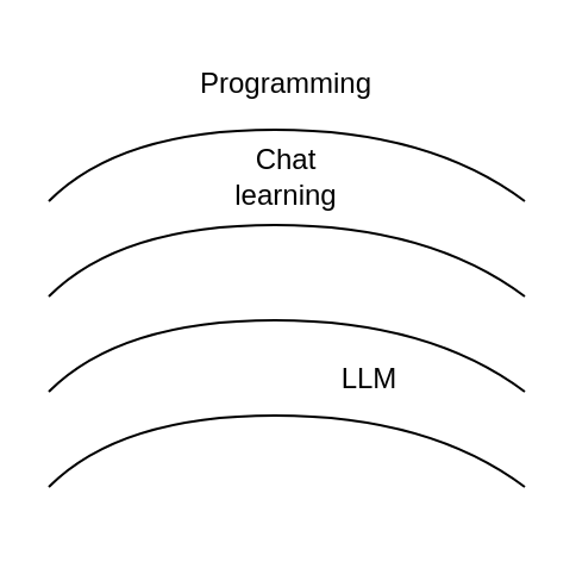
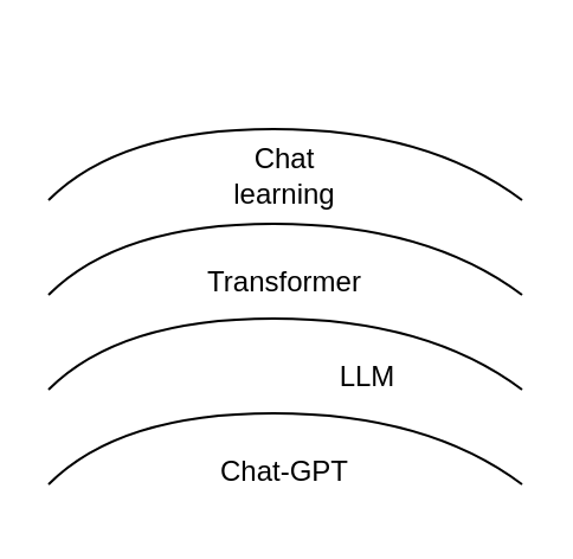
- <mxCell id="10" value="Programming" style="text;html=1;strokeColor=none;fillColor=none;align=center;verticalAlign=middle;whiteSpace=wrap;rounded=0;" vertex="1" parent="1"><mxGeometry x="90" y="20" width="60" height="30" as="geometry" /></mxCell>
+ <mxCell id="6" value="Transformer" style="text;html=1;strokeColor=none;fillColor=none;align=center;verticalAlign=middle;whiteSpace=wrap;rounded=0;" vertex="1" parent="1"><mxGeometry x="90" y="104" width="60" height="30" as="geometry" /></mxCell>
+ <mxCell id="4" value="Chat-GPT" style="text;html=1;strokeColor=none;fillColor=none;align=center;verticalAlign=middle;whiteSpace=wrap;rounded=0;" vertex="1" parent="1"><mxGeometry x="90" y="184" width="60" height="30" as="geometry" /></mxCell>
